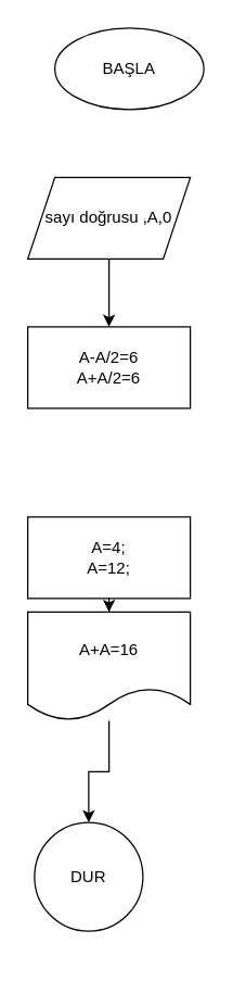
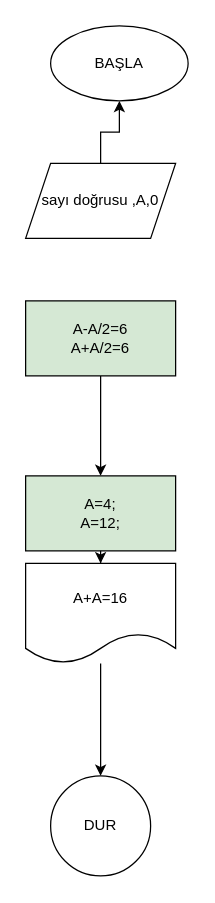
- <mxCell id="4" value="" style="edgeStyle=orthogonalEdgeStyle;rounded=0;orthogonalLoop=1;jettySize=auto;html=1;" edge="1" parent="1" source="5" target="7"><mxGeometry relative="1" as="geometry" /></mxCell>
+ <mxCell id="4" value="" style="edgeStyle=orthogonalEdgeStyle;rounded=0;orthogonalLoop=1;jettySize=auto;html=1;" edge="1" parent="1" source="5" target="2"><mxGeometry relative="1" as="geometry" /></mxCell>
- <mxCell id="7" value="A-A/2=6&lt;br&gt;A+A/2=6" style="whiteSpace=wrap;html=1;" vertex="1" parent="1"><mxGeometry x="20" y="240" width="120" height="60" as="geometry" /></mxCell>
+ <mxCell id="7" value="A-A/2=6&lt;br&gt;A+A/2=6" style="whiteSpace=wrap;html=1;fillColor=#d5e8d4;" vertex="1" parent="1"><mxGeometry x="20" y="240" width="120" height="60" as="geometry" /></mxCell>
+ <mxCell id="6" value="" style="edgeStyle=orthogonalEdgeStyle;rounded=0;orthogonalLoop=1;jettySize=auto;html=1;" edge="1" parent="1" source="7" target="9"><mxGeometry relative="1" as="geometry" /></mxCell>
- <mxCell id="9" value="A=4;&lt;br&gt;A=12;" style="whiteSpace=wrap;html=1;" vertex="1" parent="1"><mxGeometry x="20" y="380" width="120" height="60" as="geometry" /></mxCell>
+ <mxCell id="9" value="A=4;&lt;br&gt;A=12;" style="whiteSpace=wrap;html=1;fillColor=#d5e8d4;" vertex="1" parent="1"><mxGeometry x="20" y="380" width="120" height="60" as="geometry" /></mxCell>
- <mxCell id="3" value="DUR" style="ellipse;whiteSpace=wrap;html=1;aspect=fixed;" vertex="1" parent="1"><mxGeometry x="25" y="605" width="80" height="80" as="geometry" /></mxCell>
+ <mxCell id="3" value="DUR" style="ellipse;whiteSpace=wrap;html=1;aspect=fixed;" vertex="1" parent="1"><mxGeometry x="40" y="620" width="80" height="80" as="geometry" /></mxCell>
